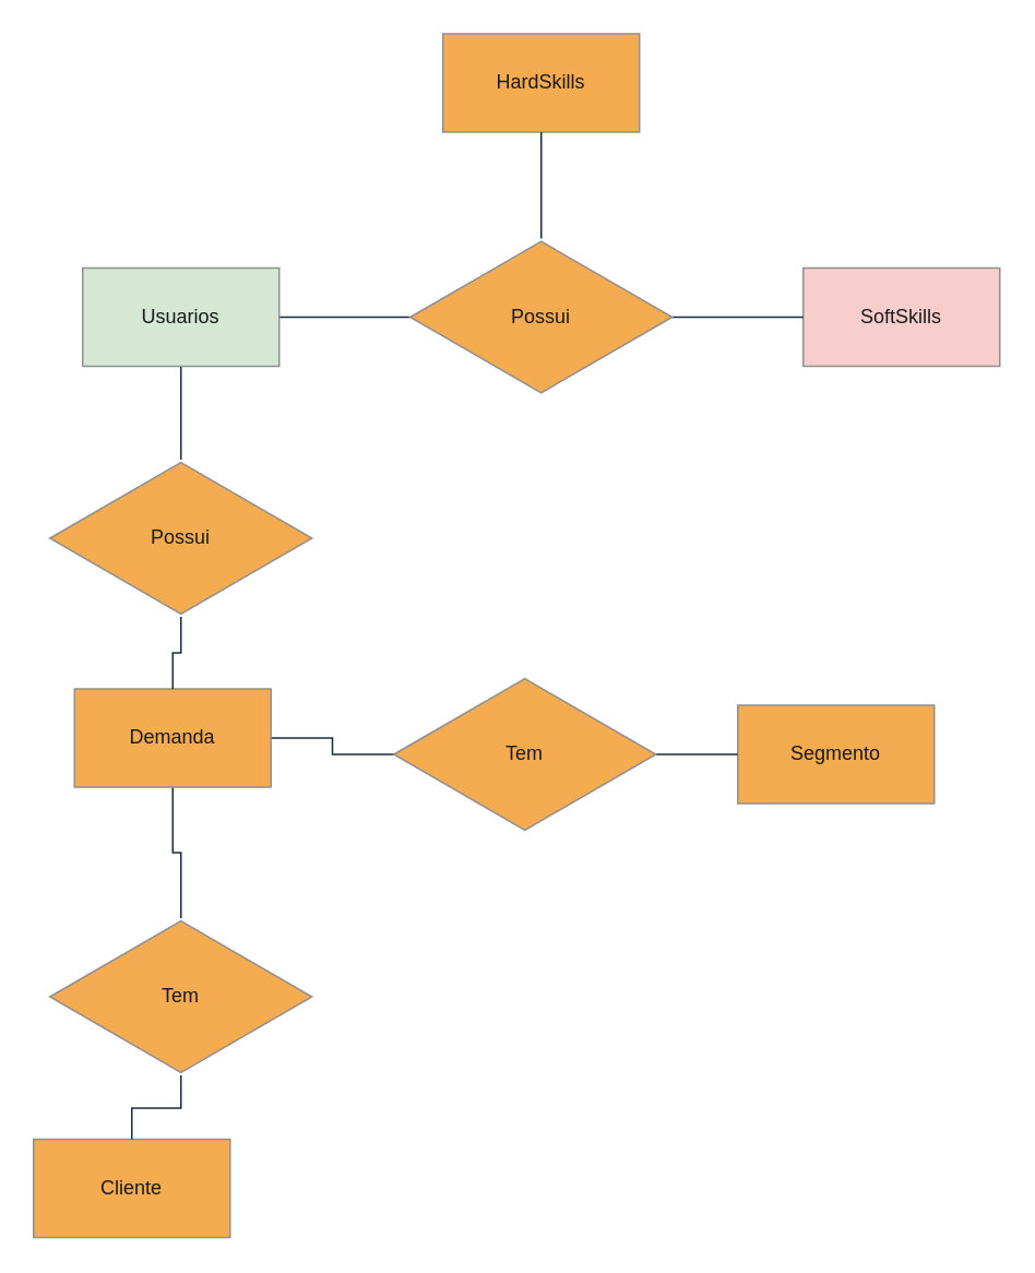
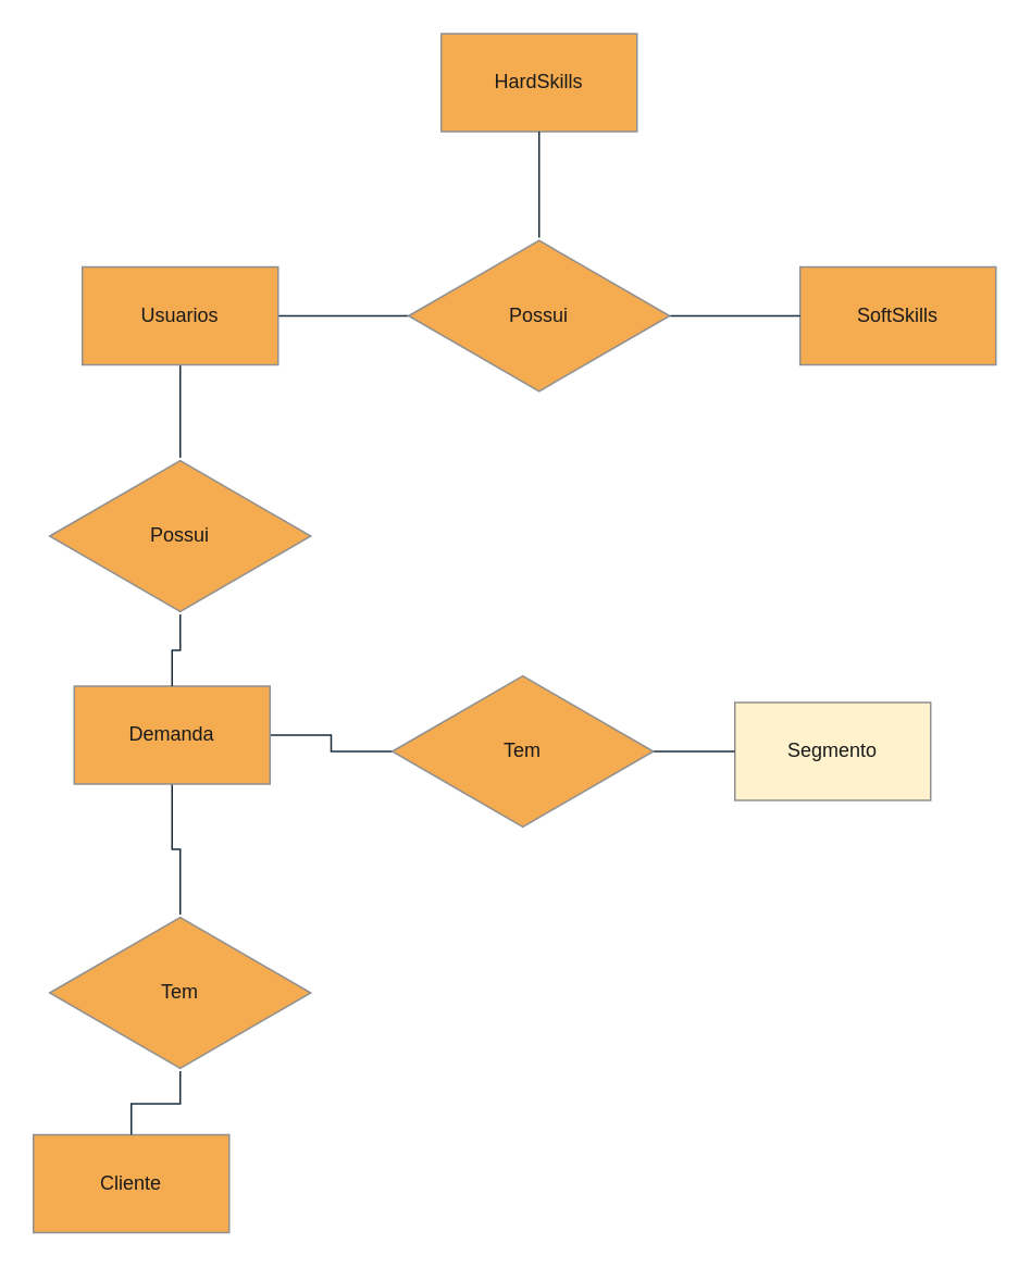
- <mxCell id="4" value="Usuarios" style="rounded=0;whiteSpace=wrap;html=1;labelBackgroundColor=none;fillColor=#d5e8d4;strokeColor=#909090;fontColor=#1A1A1A;" vertex="1" parent="1"><mxGeometry x="50" y="163" width="120" height="60" as="geometry" /></mxCell>
+ <mxCell id="4" value="Usuarios" style="rounded=0;whiteSpace=wrap;html=1;labelBackgroundColor=none;fillColor=#F5AB50;strokeColor=#909090;fontColor=#1A1A1A;" vertex="1" parent="1"><mxGeometry x="50" y="163" width="120" height="60" as="geometry" /></mxCell>
- <mxCell id="6" value="SoftSkills" style="rounded=0;whiteSpace=wrap;html=1;labelBackgroundColor=none;fillColor=#f8cecc;strokeColor=#909090;fontColor=#1A1A1A;" vertex="1" parent="1"><mxGeometry x="490" y="163" width="120" height="60" as="geometry" /></mxCell>
+ <mxCell id="6" value="SoftSkills" style="rounded=0;whiteSpace=wrap;html=1;labelBackgroundColor=none;fillColor=#F5AB50;strokeColor=#909090;fontColor=#1A1A1A;" vertex="1" parent="1"><mxGeometry x="490" y="163" width="120" height="60" as="geometry" /></mxCell>
- <mxCell id="11" value="Segmento" style="rounded=0;whiteSpace=wrap;html=1;labelBackgroundColor=none;fillColor=#F5AB50;strokeColor=#909090;fontColor=#1A1A1A;" vertex="1" parent="1"><mxGeometry x="450" y="430" width="120" height="60" as="geometry" /></mxCell>
+ <mxCell id="11" value="Segmento" style="rounded=0;whiteSpace=wrap;html=1;labelBackgroundColor=none;fillColor=#fff2cc;strokeColor=#909090;fontColor=#1A1A1A;" vertex="1" parent="1"><mxGeometry x="450" y="430" width="120" height="60" as="geometry" /></mxCell>
